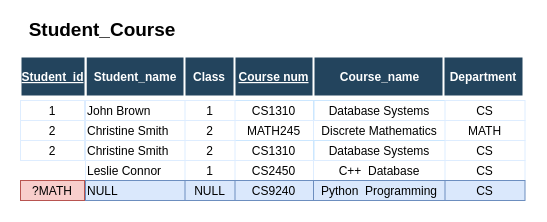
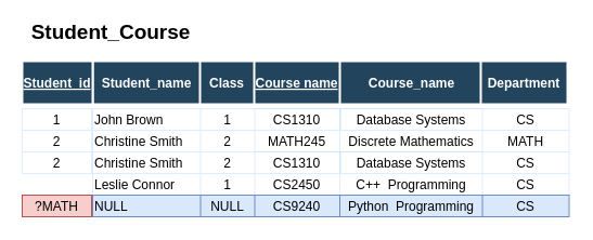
- <mxCell id="19" value="Course num" style="fillColor=#23445D;strokeColor=#FFFFFF;strokeWidth=2;fontColor=#FFFFFF;fontStyle=5" parent="1" vertex="1"><mxGeometry x="233.5" y="56" width="80.0" height="40.0" as="geometry" /></mxCell>
+ <mxCell id="19" value="Course name" style="fillColor=#23445D;strokeColor=#FFFFFF;strokeWidth=2;fontColor=#FFFFFF;fontStyle=5" parent="1" vertex="1"><mxGeometry x="233.5" y="56" width="80.0" height="40.0" as="geometry" /></mxCell>
- <mxCell id="16" value="C++  Database" style="strokeColor=#DEEDFF" parent="1" vertex="1"><mxGeometry x="313" y="160" width="132" height="20" as="geometry" /></mxCell>
+ <mxCell id="16" value="C++  Programming" style="strokeColor=#DEEDFF" parent="1" vertex="1"><mxGeometry x="313" y="160" width="132" height="20" as="geometry" /></mxCell>
